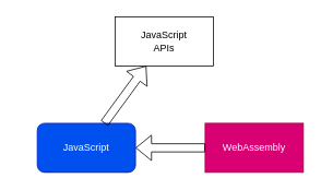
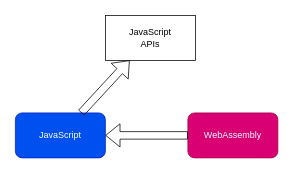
- <mxCell id="2" value="JavaScript" style="rounded=1;whiteSpace=wrap;html=1;fillColor=#0050ef;strokeColor=#001DBC;fontColor=#ffffff;" vertex="1" parent="1"><mxGeometry x="45" y="150" width="120" height="60" as="geometry" /></mxCell>
+ <mxCell id="2" value="JavaScript" style="rounded=1;whiteSpace=wrap;html=1;fillColor=#0050ef;strokeColor=#001DBC;fontColor=#ffffff;" vertex="1" parent="1"><mxGeometry x="20" y="150" width="120" height="60" as="geometry" /></mxCell>
- <mxCell id="4" value="WebAssembly" style="whiteSpace=wrap;html=1;fillColor=#d80073;strokeColor=#A50040;fontColor=#ffffff;rounded=0;" vertex="1" parent="1"><mxGeometry x="250" y="150" width="120" height="60" as="geometry" /></mxCell>
+ <mxCell id="4" value="WebAssembly" style="rounded=1;whiteSpace=wrap;html=1;fillColor=#d80073;strokeColor=#A50040;fontColor=#ffffff;" vertex="1" parent="1"><mxGeometry x="250" y="150" width="120" height="60" as="geometry" /></mxCell>
